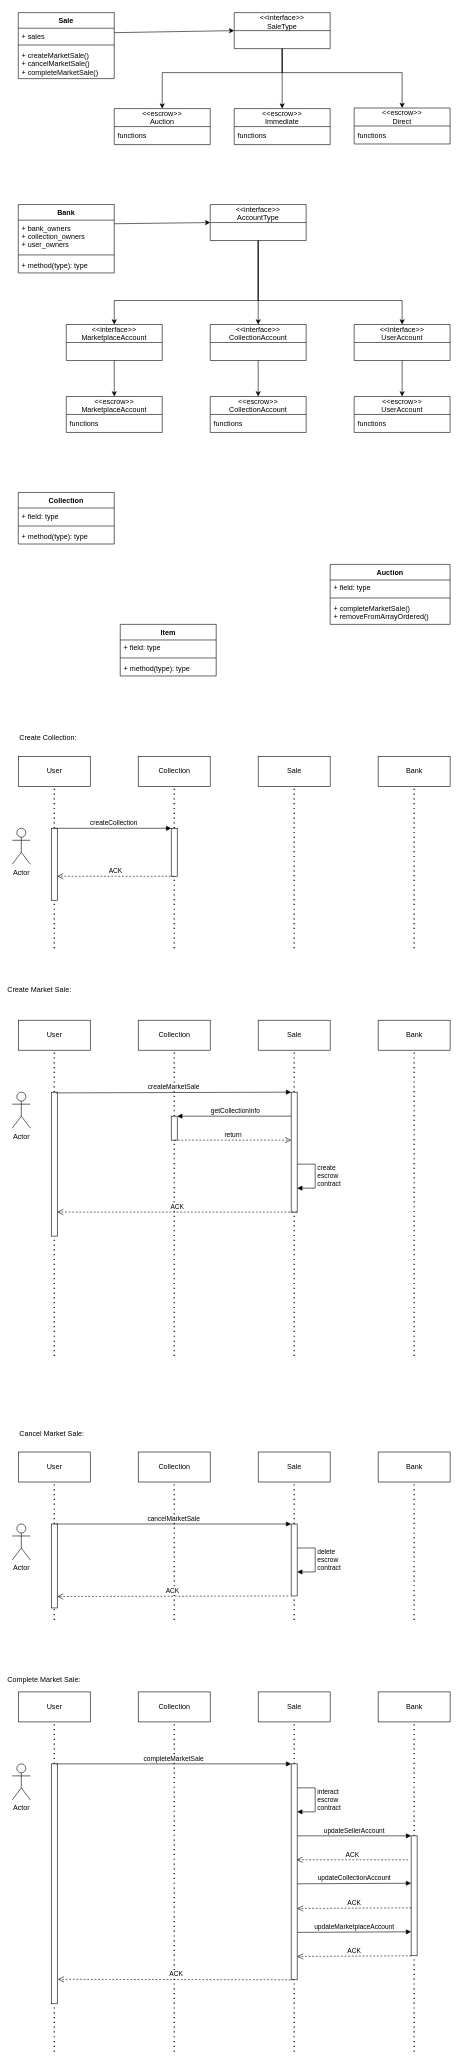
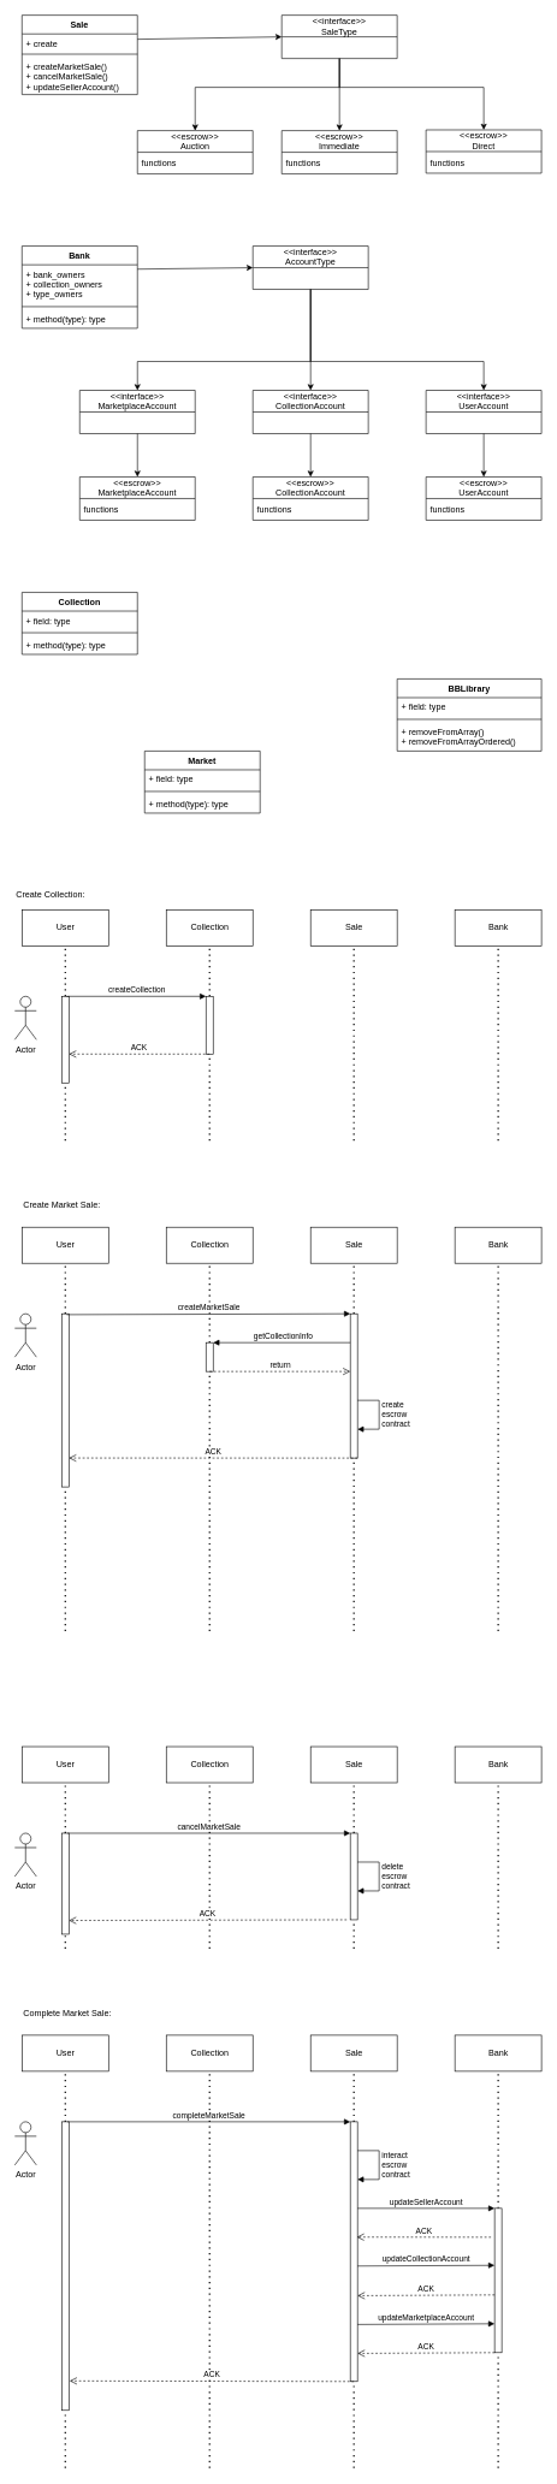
- <mxCell id="27" value="+ sales" style="text;strokeColor=none;fillColor=none;align=left;verticalAlign=top;spacingLeft=4;spacingRight=4;overflow=hidden;rotatable=0;points=[[0,0.5],[1,0.5]];portConstraint=eastwest;" vertex="1" parent="26"><mxGeometry y="26" width="160" height="24" as="geometry" /></mxCell>
+ <mxCell id="27" value="+ create" style="text;strokeColor=none;fillColor=none;align=left;verticalAlign=top;spacingLeft=4;spacingRight=4;overflow=hidden;rotatable=0;points=[[0,0.5],[1,0.5]];portConstraint=eastwest;" vertex="1" parent="26"><mxGeometry y="26" width="160" height="24" as="geometry" /></mxCell>
- <mxCell id="29" value="+ createMarketSale()&#10;+ cancelMarketSale()&#10;+ completeMarketSale()" style="text;strokeColor=none;fillColor=none;align=left;verticalAlign=top;spacingLeft=4;spacingRight=4;overflow=hidden;rotatable=0;points=[[0,0.5],[1,0.5]];portConstraint=eastwest;" vertex="1" parent="26"><mxGeometry y="58" width="160" height="52" as="geometry" /></mxCell>
+ <mxCell id="29" value="+ createMarketSale()&#10;+ cancelMarketSale()&#10;+ updateSellerAccount()" style="text;strokeColor=none;fillColor=none;align=left;verticalAlign=top;spacingLeft=4;spacingRight=4;overflow=hidden;rotatable=0;points=[[0,0.5],[1,0.5]];portConstraint=eastwest;" vertex="1" parent="26"><mxGeometry y="58" width="160" height="52" as="geometry" /></mxCell>
- <mxCell id="23" value="+ bank_owners&#10;+ collection_owners&#10;+ user_owners" style="text;strokeColor=none;fillColor=none;align=left;verticalAlign=top;spacingLeft=4;spacingRight=4;overflow=hidden;rotatable=0;points=[[0,0.5],[1,0.5]];portConstraint=eastwest;" vertex="1" parent="22"><mxGeometry y="26" width="160" height="54" as="geometry" /></mxCell>
+ <mxCell id="23" value="+ bank_owners&#10;+ collection_owners&#10;+ type_owners" style="text;strokeColor=none;fillColor=none;align=left;verticalAlign=top;spacingLeft=4;spacingRight=4;overflow=hidden;rotatable=0;points=[[0,0.5],[1,0.5]];portConstraint=eastwest;" vertex="1" parent="22"><mxGeometry y="26" width="160" height="54" as="geometry" /></mxCell>
- <mxCell id="42" value="Auction" style="swimlane;fontStyle=1;align=center;verticalAlign=top;childLayout=stackLayout;horizontal=1;startSize=26;horizontalStack=0;resizeParent=1;resizeParentMax=0;resizeLast=0;collapsible=1;marginBottom=0;" vertex="1" parent="1"><mxGeometry x="550" y="940" width="200" height="100" as="geometry" /></mxCell>
+ <mxCell id="42" value="BBLibrary" style="swimlane;fontStyle=1;align=center;verticalAlign=top;childLayout=stackLayout;horizontal=1;startSize=26;horizontalStack=0;resizeParent=1;resizeParentMax=0;resizeLast=0;collapsible=1;marginBottom=0;" vertex="1" parent="1"><mxGeometry x="550" y="940" width="200" height="100" as="geometry" /></mxCell>
- <mxCell id="45" value="+ completeMarketSale()&#10;+ removeFromArrayOrdered()" style="text;strokeColor=none;fillColor=none;align=left;verticalAlign=top;spacingLeft=4;spacingRight=4;overflow=hidden;rotatable=0;points=[[0,0.5],[1,0.5]];portConstraint=eastwest;" vertex="1" parent="42"><mxGeometry y="60" width="200" height="40" as="geometry" /></mxCell>
+ <mxCell id="45" value="+ removeFromArray()&#10;+ removeFromArrayOrdered()" style="text;strokeColor=none;fillColor=none;align=left;verticalAlign=top;spacingLeft=4;spacingRight=4;overflow=hidden;rotatable=0;points=[[0,0.5],[1,0.5]];portConstraint=eastwest;" vertex="1" parent="42"><mxGeometry y="60" width="200" height="40" as="geometry" /></mxCell>
- <mxCell id="38" value="Item" style="swimlane;fontStyle=1;align=center;verticalAlign=top;childLayout=stackLayout;horizontal=1;startSize=26;horizontalStack=0;resizeParent=1;resizeParentMax=0;resizeLast=0;collapsible=1;marginBottom=0;" vertex="1" parent="1"><mxGeometry x="200" y="1040" width="160" height="86" as="geometry" /></mxCell>
+ <mxCell id="38" value="Market" style="swimlane;fontStyle=1;align=center;verticalAlign=top;childLayout=stackLayout;horizontal=1;startSize=26;horizontalStack=0;resizeParent=1;resizeParentMax=0;resizeLast=0;collapsible=1;marginBottom=0;" vertex="1" parent="1"><mxGeometry x="200" y="1040" width="160" height="86" as="geometry" /></mxCell>
- <mxCell id="64" value="Create Collection:&amp;nbsp;" style="text;html=1;strokeColor=none;fillColor=none;align=left;verticalAlign=middle;whiteSpace=wrap;rounded=0;" vertex="1" parent="1"><mxGeometry x="30" y="1220" width="120" height="20" as="geometry" /></mxCell>
+ <mxCell id="64" value="Create Collection:&amp;nbsp;" style="text;html=1;strokeColor=none;fillColor=none;align=left;verticalAlign=middle;whiteSpace=wrap;rounded=0;" vertex="1" parent="1"><mxGeometry x="20" y="1230" width="120" height="20" as="geometry" /></mxCell>
- <mxCell id="71" value="Create Market Sale:&amp;nbsp;" style="text;html=1;strokeColor=none;fillColor=none;align=left;verticalAlign=middle;whiteSpace=wrap;rounded=0;" vertex="1" parent="1"><mxGeometry x="10" y="1640" width="120" height="20" as="geometry" /></mxCell>
+ <mxCell id="71" value="Create Market Sale:&amp;nbsp;" style="text;html=1;strokeColor=none;fillColor=none;align=left;verticalAlign=middle;whiteSpace=wrap;rounded=0;" vertex="1" parent="1"><mxGeometry x="30" y="1660" width="120" height="20" as="geometry" /></mxCell>
- <mxCell id="81" value="Cancel Market Sale:&amp;nbsp;" style="text;html=1;strokeColor=none;fillColor=none;align=left;verticalAlign=middle;whiteSpace=wrap;rounded=0;" vertex="1" parent="1"><mxGeometry x="30" y="2380" width="120" height="20" as="geometry" /></mxCell>
- <mxCell id="107" value="Complete Market Sale:&amp;nbsp;" style="text;html=1;strokeColor=none;fillColor=none;align=left;verticalAlign=middle;whiteSpace=wrap;rounded=0;" vertex="1" parent="1"><mxGeometry x="10" y="2790" width="150" height="20" as="geometry" /></mxCell>
+ <mxCell id="107" value="Complete Market Sale:&amp;nbsp;" style="text;html=1;strokeColor=none;fillColor=none;align=left;verticalAlign=middle;whiteSpace=wrap;rounded=0;" vertex="1" parent="1"><mxGeometry x="30" y="2780" width="150" height="20" as="geometry" /></mxCell>
